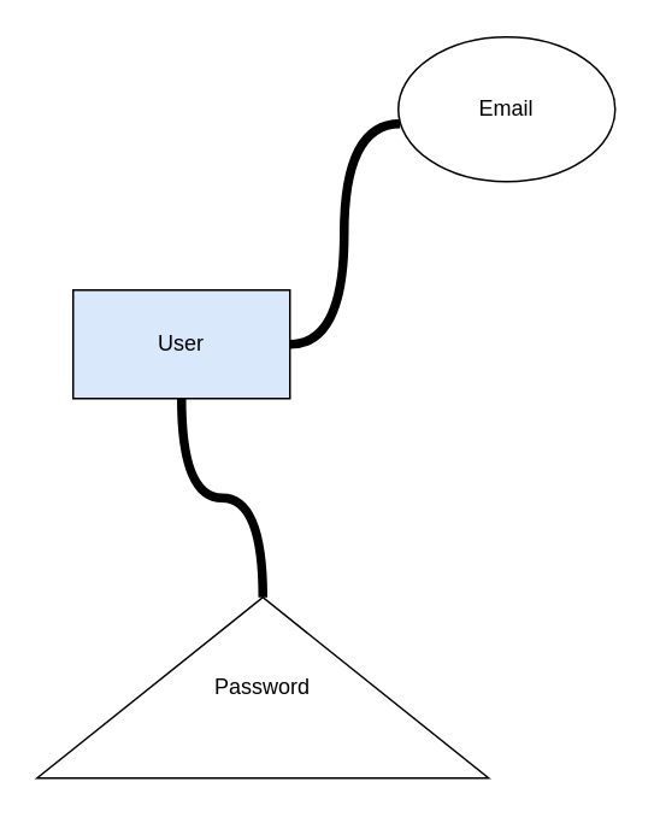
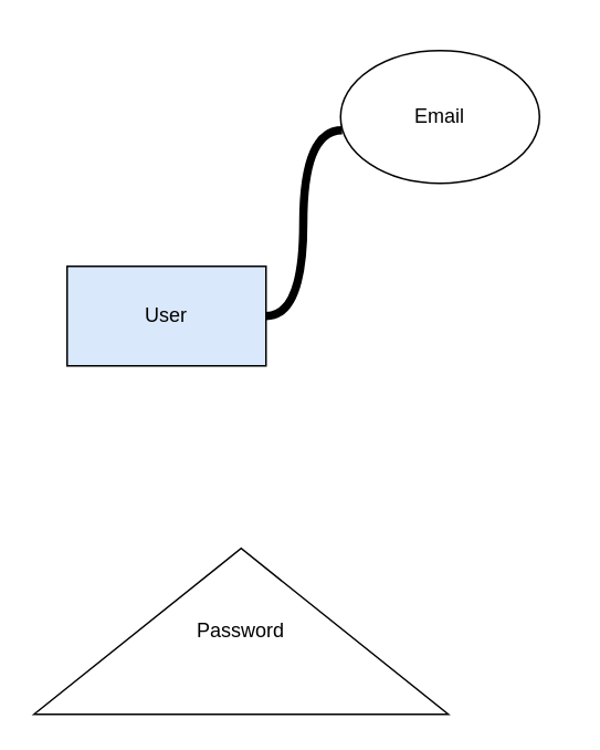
- <mxCell id="4" value="Email" style="ellipse;whiteSpace=wrap;html=1;strokeWidth=1;" vertex="1" parent="1"><mxGeometry x="220" y="20" width="120" height="80" as="geometry" /></mxCell>
+ <mxCell id="4" value="Email" style="ellipse;whiteSpace=wrap;html=1;strokeWidth=1;" vertex="1" parent="1"><mxGeometry x="205" y="30" width="120" height="80" as="geometry" /></mxCell>
- <mxCell id="5" value="" style="edgeStyle=orthogonalEdgeStyle;curved=1;orthogonalLoop=1;jettySize=auto;html=1;endArrow=none;endFill=0;strokeWidth=5;" edge="1" parent="1" source="6" target="3"><mxGeometry relative="1" as="geometry" /></mxCell>
